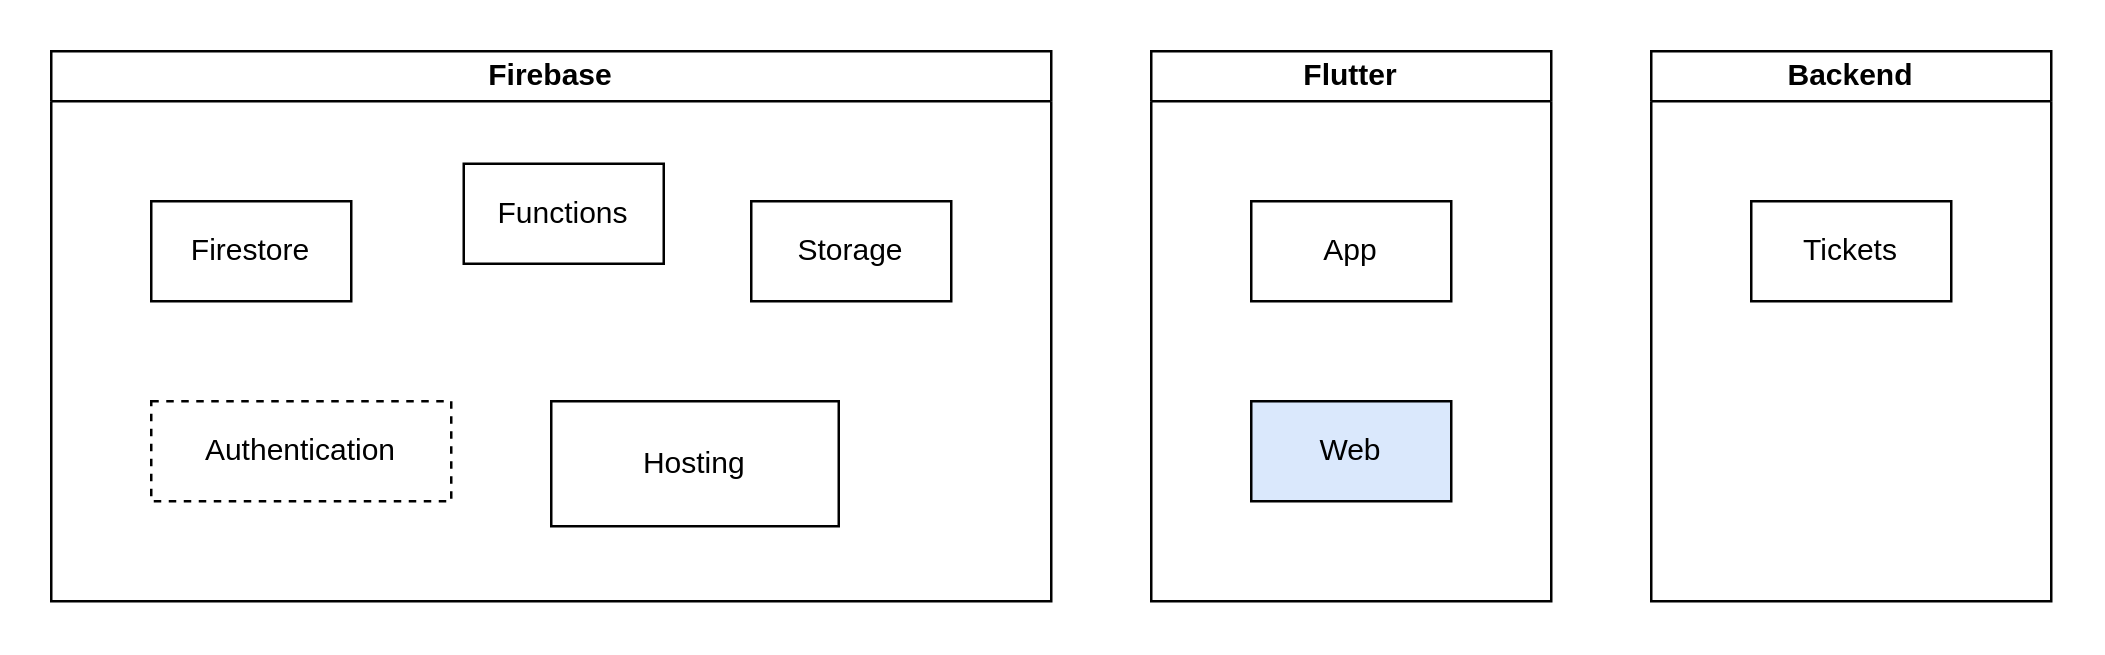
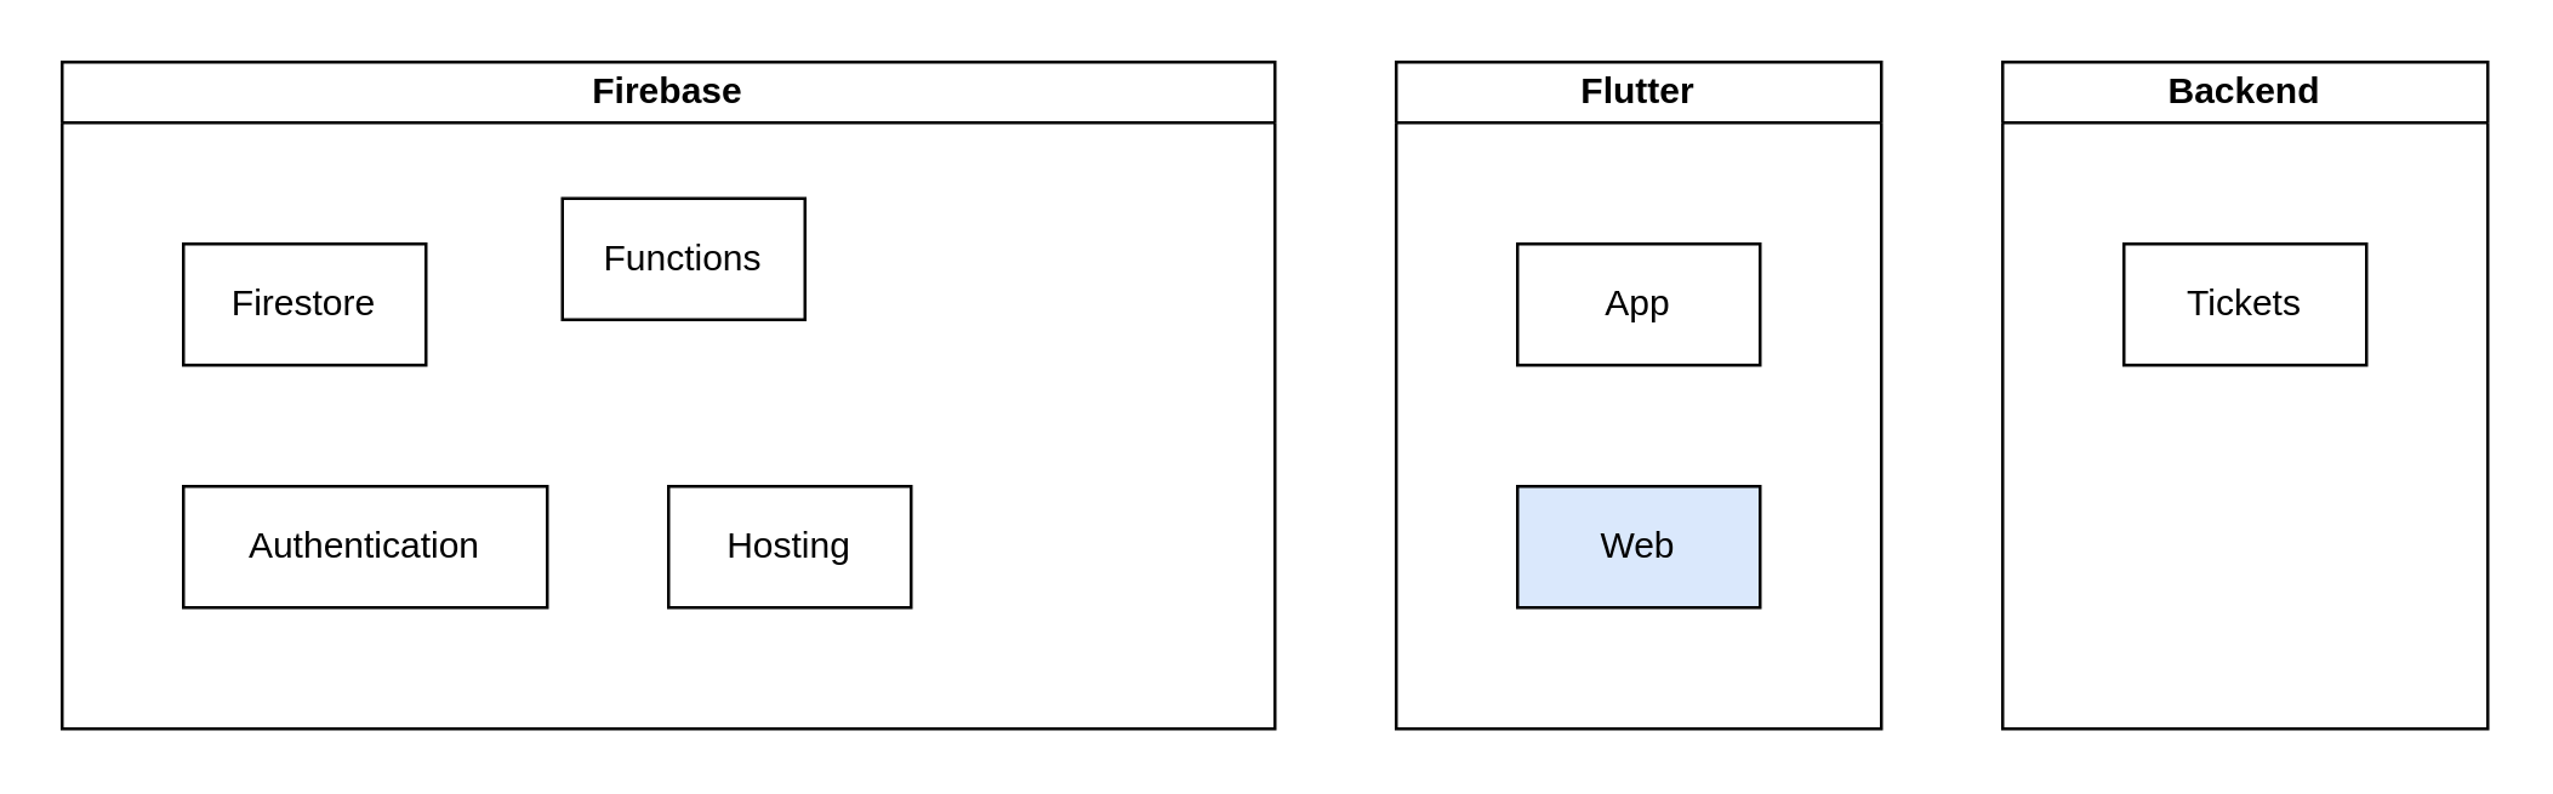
- <mxCell id="5" value="Storage" style="rounded=0;whiteSpace=wrap;html=1;" parent="4" vertex="1"><mxGeometry x="280" y="60" width="80" height="40" as="geometry" /></mxCell>
- <mxCell id="7" value="Authentication" style="rounded=0;whiteSpace=wrap;html=1;dashed=1;" parent="4" vertex="1"><mxGeometry x="40" y="140" width="120" height="40" as="geometry" /></mxCell>
+ <mxCell id="7" value="Authentication" style="rounded=0;whiteSpace=wrap;html=1;" parent="4" vertex="1"><mxGeometry x="40" y="140" width="120" height="40" as="geometry" /></mxCell>
- <mxCell id="9" value="Hosting" style="rounded=0;whiteSpace=wrap;html=1;" parent="4" vertex="1"><mxGeometry x="200" y="140" width="115" height="50" as="geometry" /></mxCell>
+ <mxCell id="9" value="Hosting" style="rounded=0;whiteSpace=wrap;html=1;" parent="4" vertex="1"><mxGeometry x="200" y="140" width="80" height="40" as="geometry" /></mxCell>
